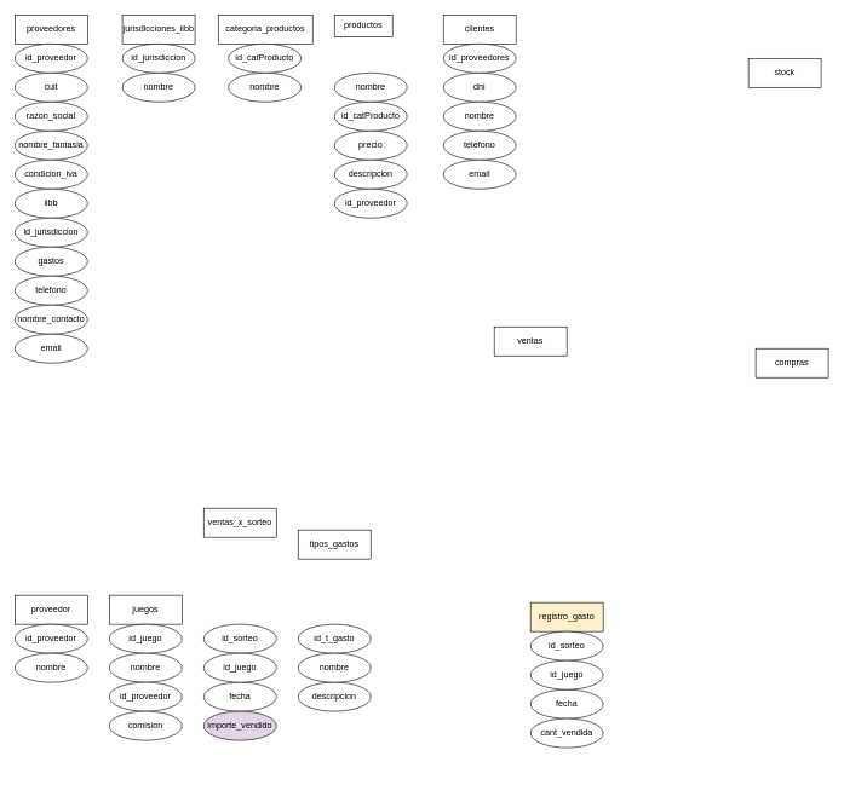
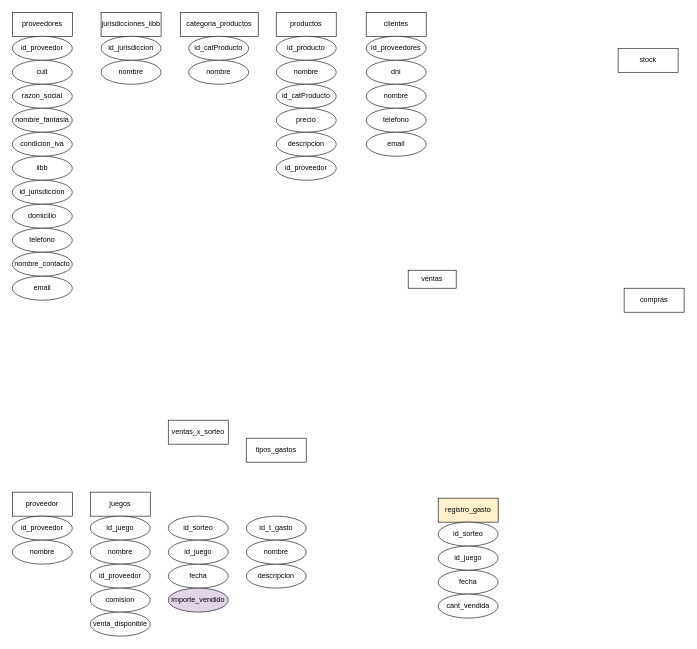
- <mxCell id="3" value="productos" style="whiteSpace=wrap;html=1;align=center;" vertex="1" parent="1"><mxGeometry x="460" y="20" width="80" height="30" as="geometry" /></mxCell>
+ <mxCell id="3" value="productos" style="whiteSpace=wrap;html=1;align=center;" vertex="1" parent="1"><mxGeometry x="460" y="20" width="100" height="40" as="geometry" /></mxCell>
+ <mxCell id="25" value="id_producto" style="ellipse;whiteSpace=wrap;html=1;align=center;" vertex="1" parent="1"><mxGeometry x="460" y="60" width="100" height="40" as="geometry" /></mxCell>
- <mxCell id="16" value="gastos" style="ellipse;whiteSpace=wrap;html=1;align=center;" vertex="1" parent="1"><mxGeometry x="20" y="340" width="100" height="40" as="geometry" /></mxCell>
+ <mxCell id="16" value="domicilio" style="ellipse;whiteSpace=wrap;html=1;align=center;" vertex="1" parent="1"><mxGeometry x="20" y="340" width="100" height="40" as="geometry" /></mxCell>
- <mxCell id="4" value="ventas" style="whiteSpace=wrap;html=1;align=center;" vertex="1" parent="1"><mxGeometry x="680" y="450" width="100" height="40" as="geometry" /></mxCell>
+ <mxCell id="4" value="ventas" style="whiteSpace=wrap;html=1;align=center;" vertex="1" parent="1"><mxGeometry x="680" y="450" width="80" height="30" as="geometry" /></mxCell>
+ <mxCell id="42" value="venta_disponible" style="ellipse;whiteSpace=wrap;html=1;align=center;" vertex="1" parent="1"><mxGeometry x="150" y="1020" width="100" height="40" as="geometry" /></mxCell>
